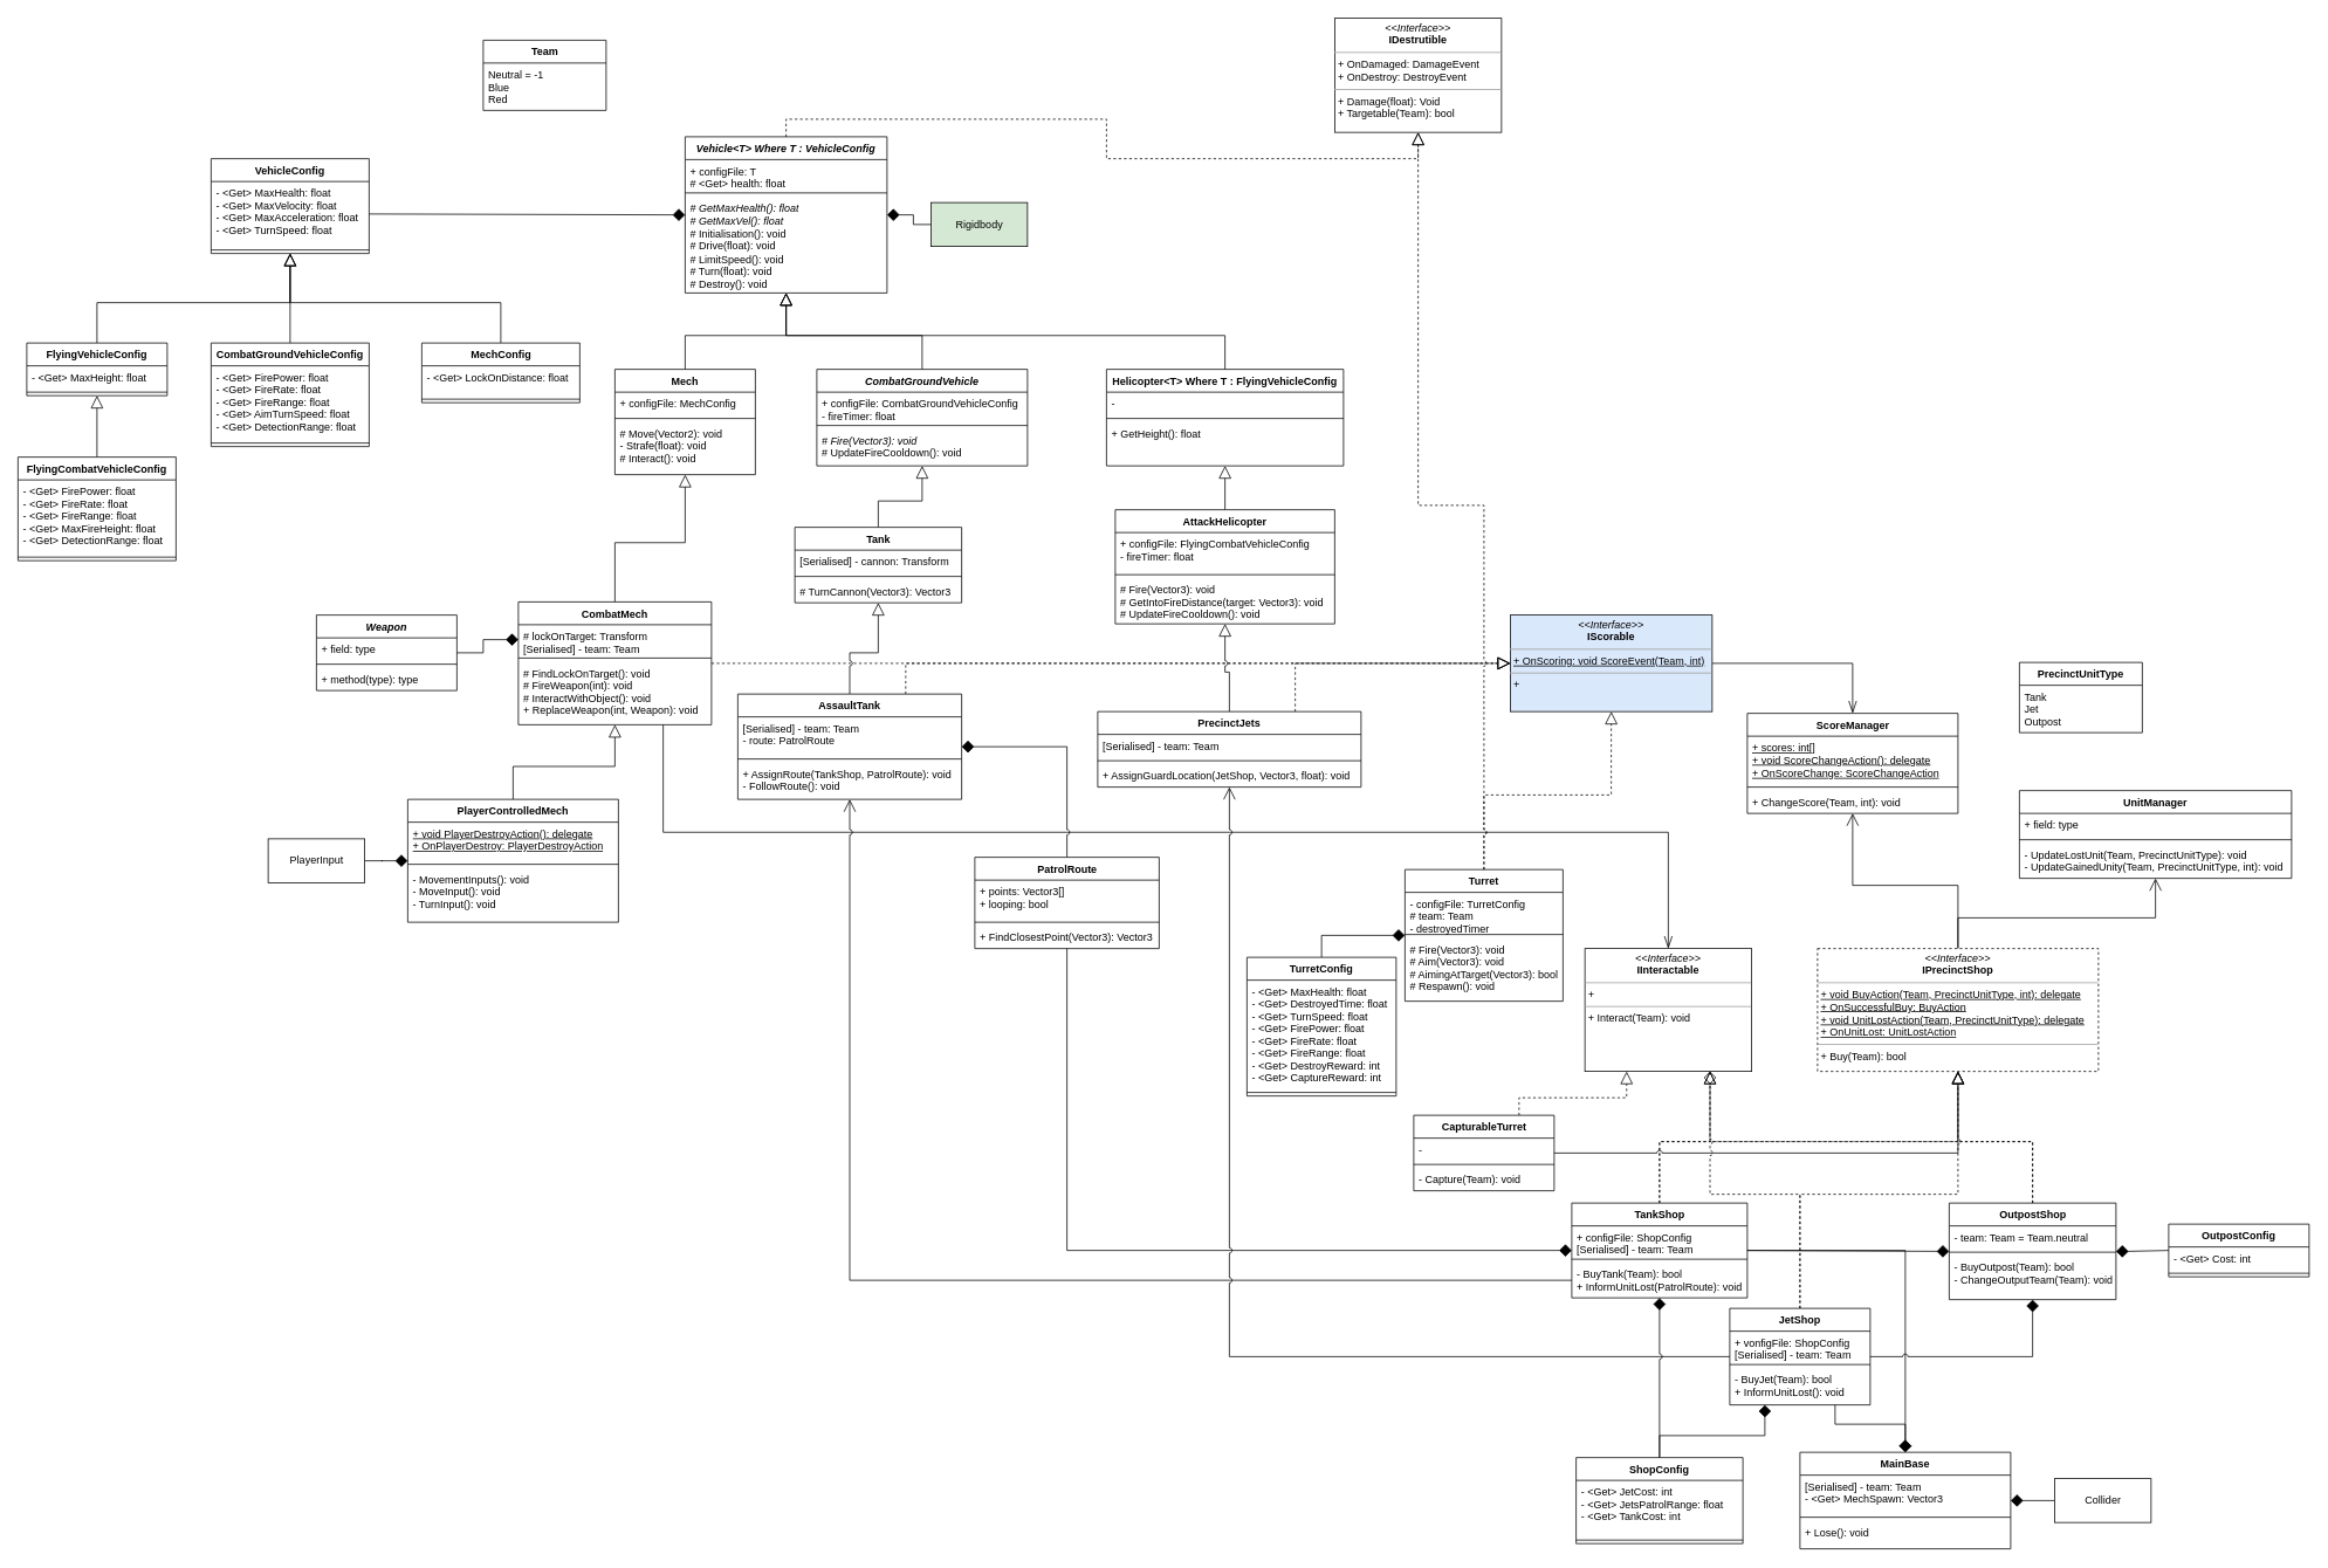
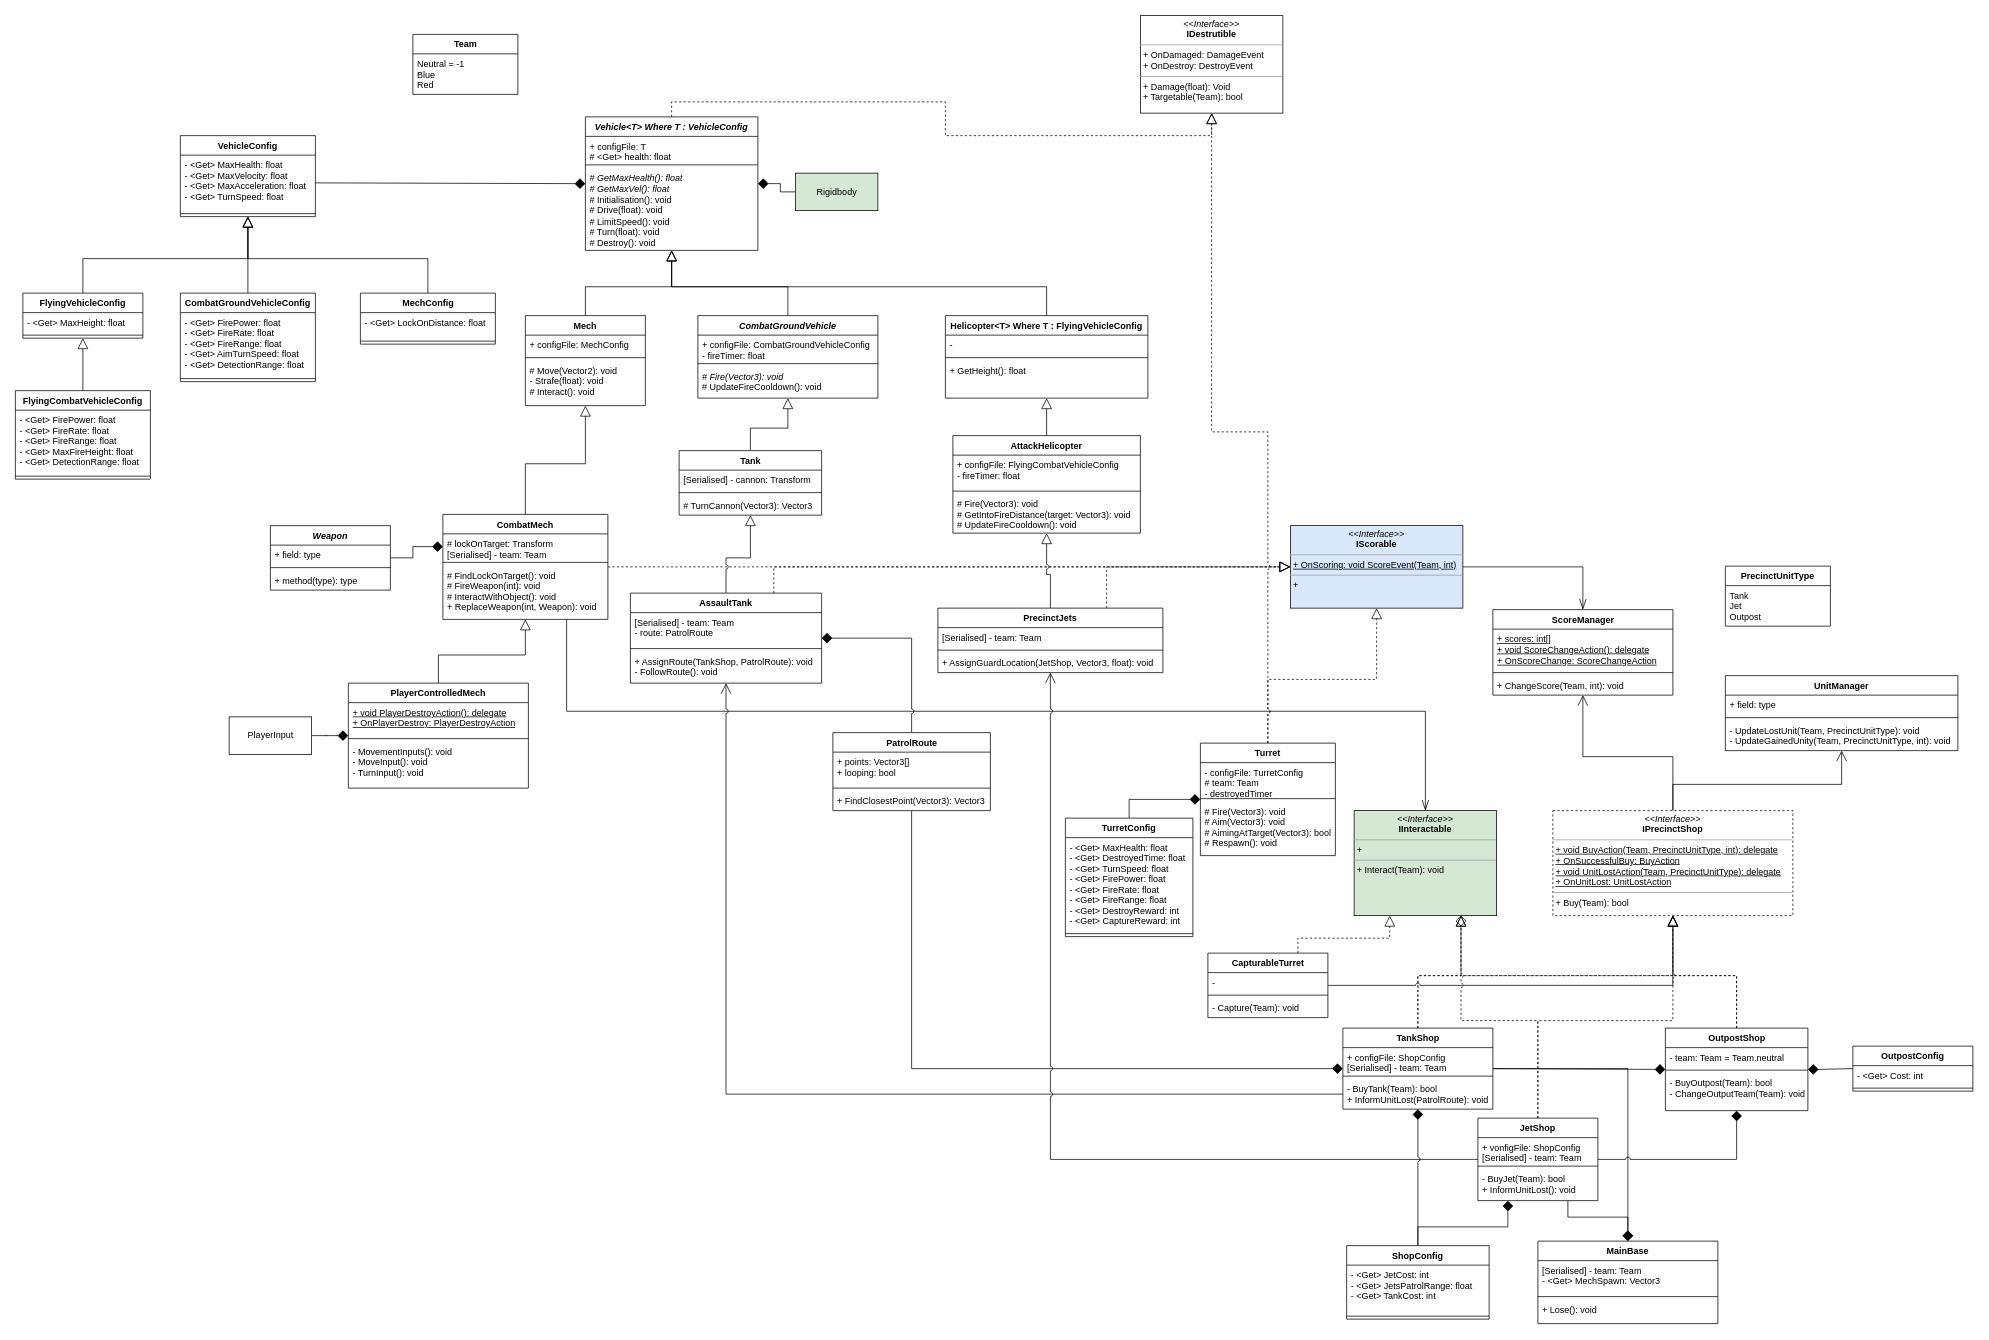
- <mxCell id="97" value="&lt;p style=&quot;margin: 0px ; margin-top: 4px ; text-align: center&quot;&gt;&lt;i&gt;&amp;lt;&amp;lt;Interface&amp;gt;&amp;gt;&lt;/i&gt;&lt;br&gt;&lt;b&gt;IInteractable&lt;/b&gt;&lt;/p&gt;&lt;hr size=&quot;1&quot;&gt;&lt;p style=&quot;margin: 0px ; margin-left: 4px&quot;&gt;+&amp;nbsp;&lt;/p&gt;&lt;hr size=&quot;1&quot;&gt;&lt;p style=&quot;margin: 0px ; margin-left: 4px&quot;&gt;+ Interact(Team): void&lt;/p&gt;" parent="1" style="verticalAlign=top;align=left;overflow=fill;fontSize=12;fontFamily=Helvetica;html=1;" vertex="1"><mxGeometry as="geometry" y="1080" x="1805" height="140" width="190" /></mxCell>
+ <mxCell id="97" value="&lt;p style=&quot;margin: 0px ; margin-top: 4px ; text-align: center&quot;&gt;&lt;i&gt;&amp;lt;&amp;lt;Interface&amp;gt;&amp;gt;&lt;/i&gt;&lt;br&gt;&lt;b&gt;IInteractable&lt;/b&gt;&lt;/p&gt;&lt;hr size=&quot;1&quot;&gt;&lt;p style=&quot;margin: 0px ; margin-left: 4px&quot;&gt;+&amp;nbsp;&lt;/p&gt;&lt;hr size=&quot;1&quot;&gt;&lt;p style=&quot;margin: 0px ; margin-left: 4px&quot;&gt;+ Interact(Team): void&lt;/p&gt;" parent="1" style="verticalAlign=top;align=left;overflow=fill;fontSize=12;fontFamily=Helvetica;html=1;fillColor=#d5e8d4;" vertex="1"><mxGeometry as="geometry" y="1080" x="1805" height="140" width="190" /></mxCell>
- <mxCell id="149" parent="1" target="145" edge="1" style="edgeStyle=orthogonalEdgeStyle;rounded=0;jumpStyle=arc;orthogonalLoop=1;jettySize=auto;html=1;startSize=12;endArrow=diamond;endFill=1;endSize=12;" source="150"><mxGeometry as="geometry" relative="1" /></mxCell>
- <mxCell id="150" value="Collider" parent="1" style="html=1;" vertex="1"><mxGeometry as="geometry" y="1684" x="2340" height="50" width="110" /></mxCell>
